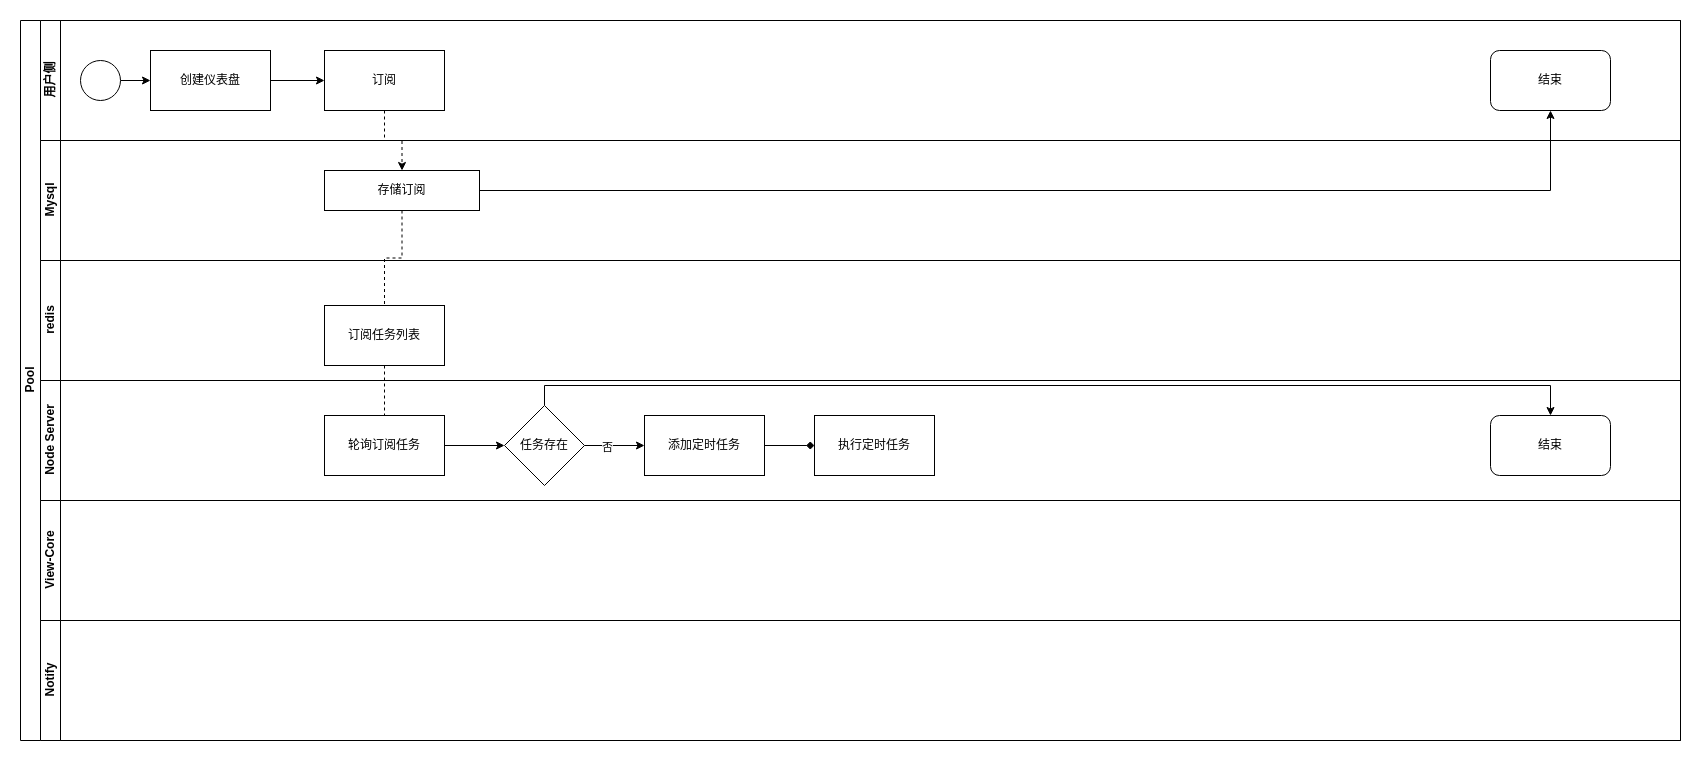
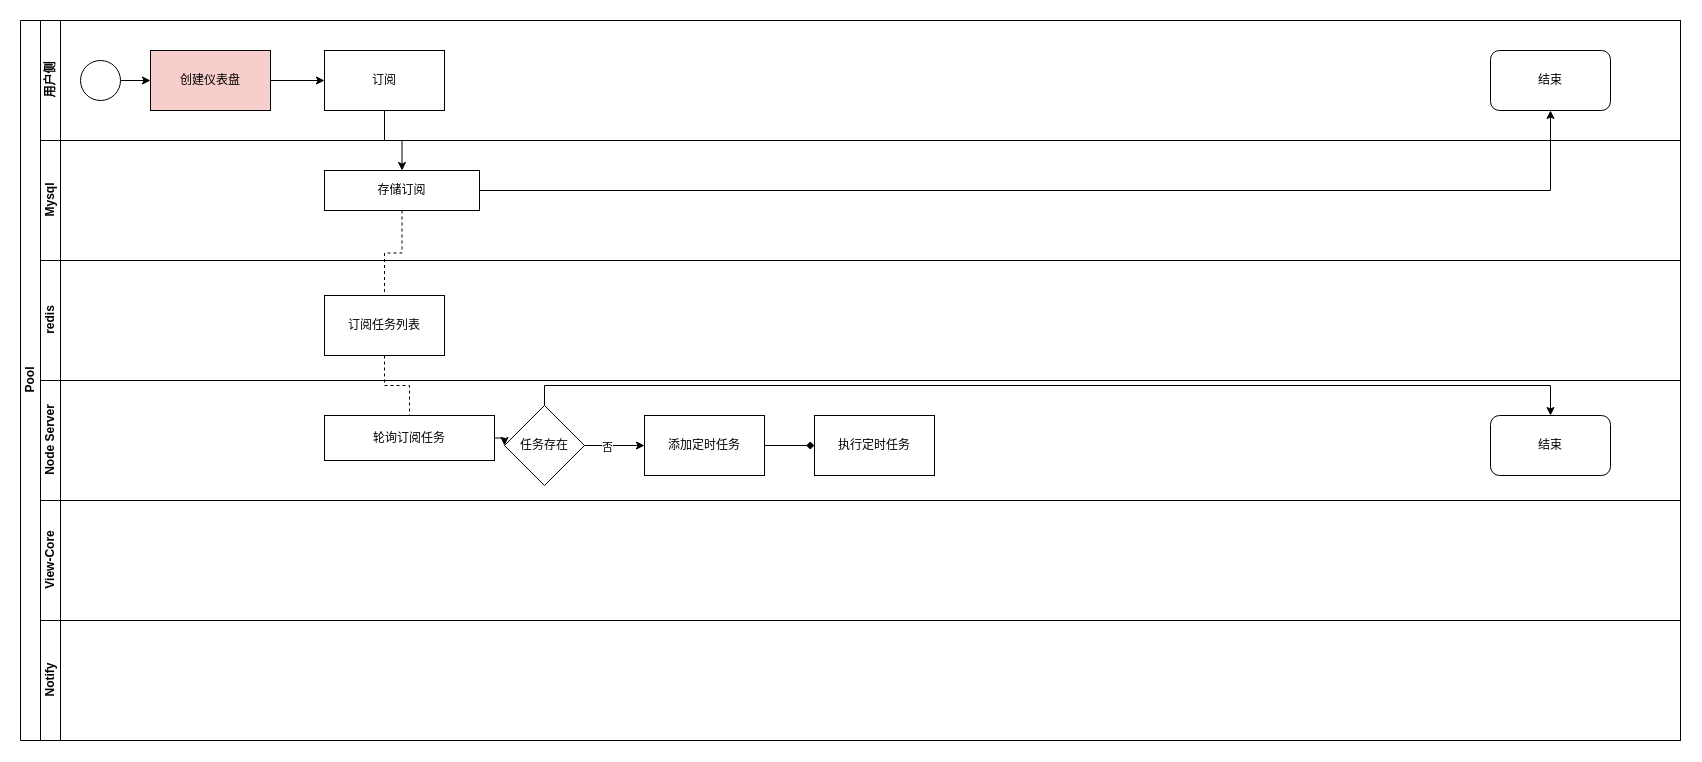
- <mxCell id="7" value="创建仪表盘" style="rounded=0;whiteSpace=wrap;html=1;" vertex="1" parent="3"><mxGeometry x="110" y="30" width="120" height="60" as="geometry" /></mxCell>
+ <mxCell id="7" value="创建仪表盘" style="rounded=0;whiteSpace=wrap;html=1;fillColor=#f8cecc;" vertex="1" parent="3"><mxGeometry x="110" y="30" width="120" height="60" as="geometry" /></mxCell>
- <mxCell id="28" style="edgeStyle=orthogonalEdgeStyle;rounded=0;orthogonalLoop=1;jettySize=auto;html=1;exitX=0.5;exitY=1;exitDx=0;exitDy=0;entryX=0.5;entryY=0;entryDx=0;entryDy=0;dashed=1;" edge="1" parent="2" source="8" target="11"><mxGeometry relative="1" as="geometry" /></mxCell>
+ <mxCell id="28" style="edgeStyle=orthogonalEdgeStyle;rounded=0;orthogonalLoop=1;jettySize=auto;html=1;exitX=0.5;exitY=1;exitDx=0;exitDy=0;entryX=0.5;entryY=0;entryDx=0;entryDy=0;" edge="1" parent="2" source="8" target="11"><mxGeometry relative="1" as="geometry" /></mxCell>
- <mxCell id="13" value="订阅任务列表" style="rounded=0;whiteSpace=wrap;html=1;" vertex="1" parent="12"><mxGeometry x="284" y="45" width="120" height="60" as="geometry" /></mxCell>
+ <mxCell id="13" value="订阅任务列表" style="rounded=0;whiteSpace=wrap;html=1;" vertex="1" parent="12"><mxGeometry x="284" y="35" width="120" height="60" as="geometry" /></mxCell>
- <mxCell id="16" value="轮询订阅任务" style="rounded=0;whiteSpace=wrap;html=1;" vertex="1" parent="14"><mxGeometry x="284" y="35" width="120" height="60" as="geometry" /></mxCell>
+ <mxCell id="16" value="轮询订阅任务" style="rounded=0;whiteSpace=wrap;html=1;" vertex="1" parent="14"><mxGeometry x="284" y="35" width="170" height="45" as="geometry" /></mxCell>
